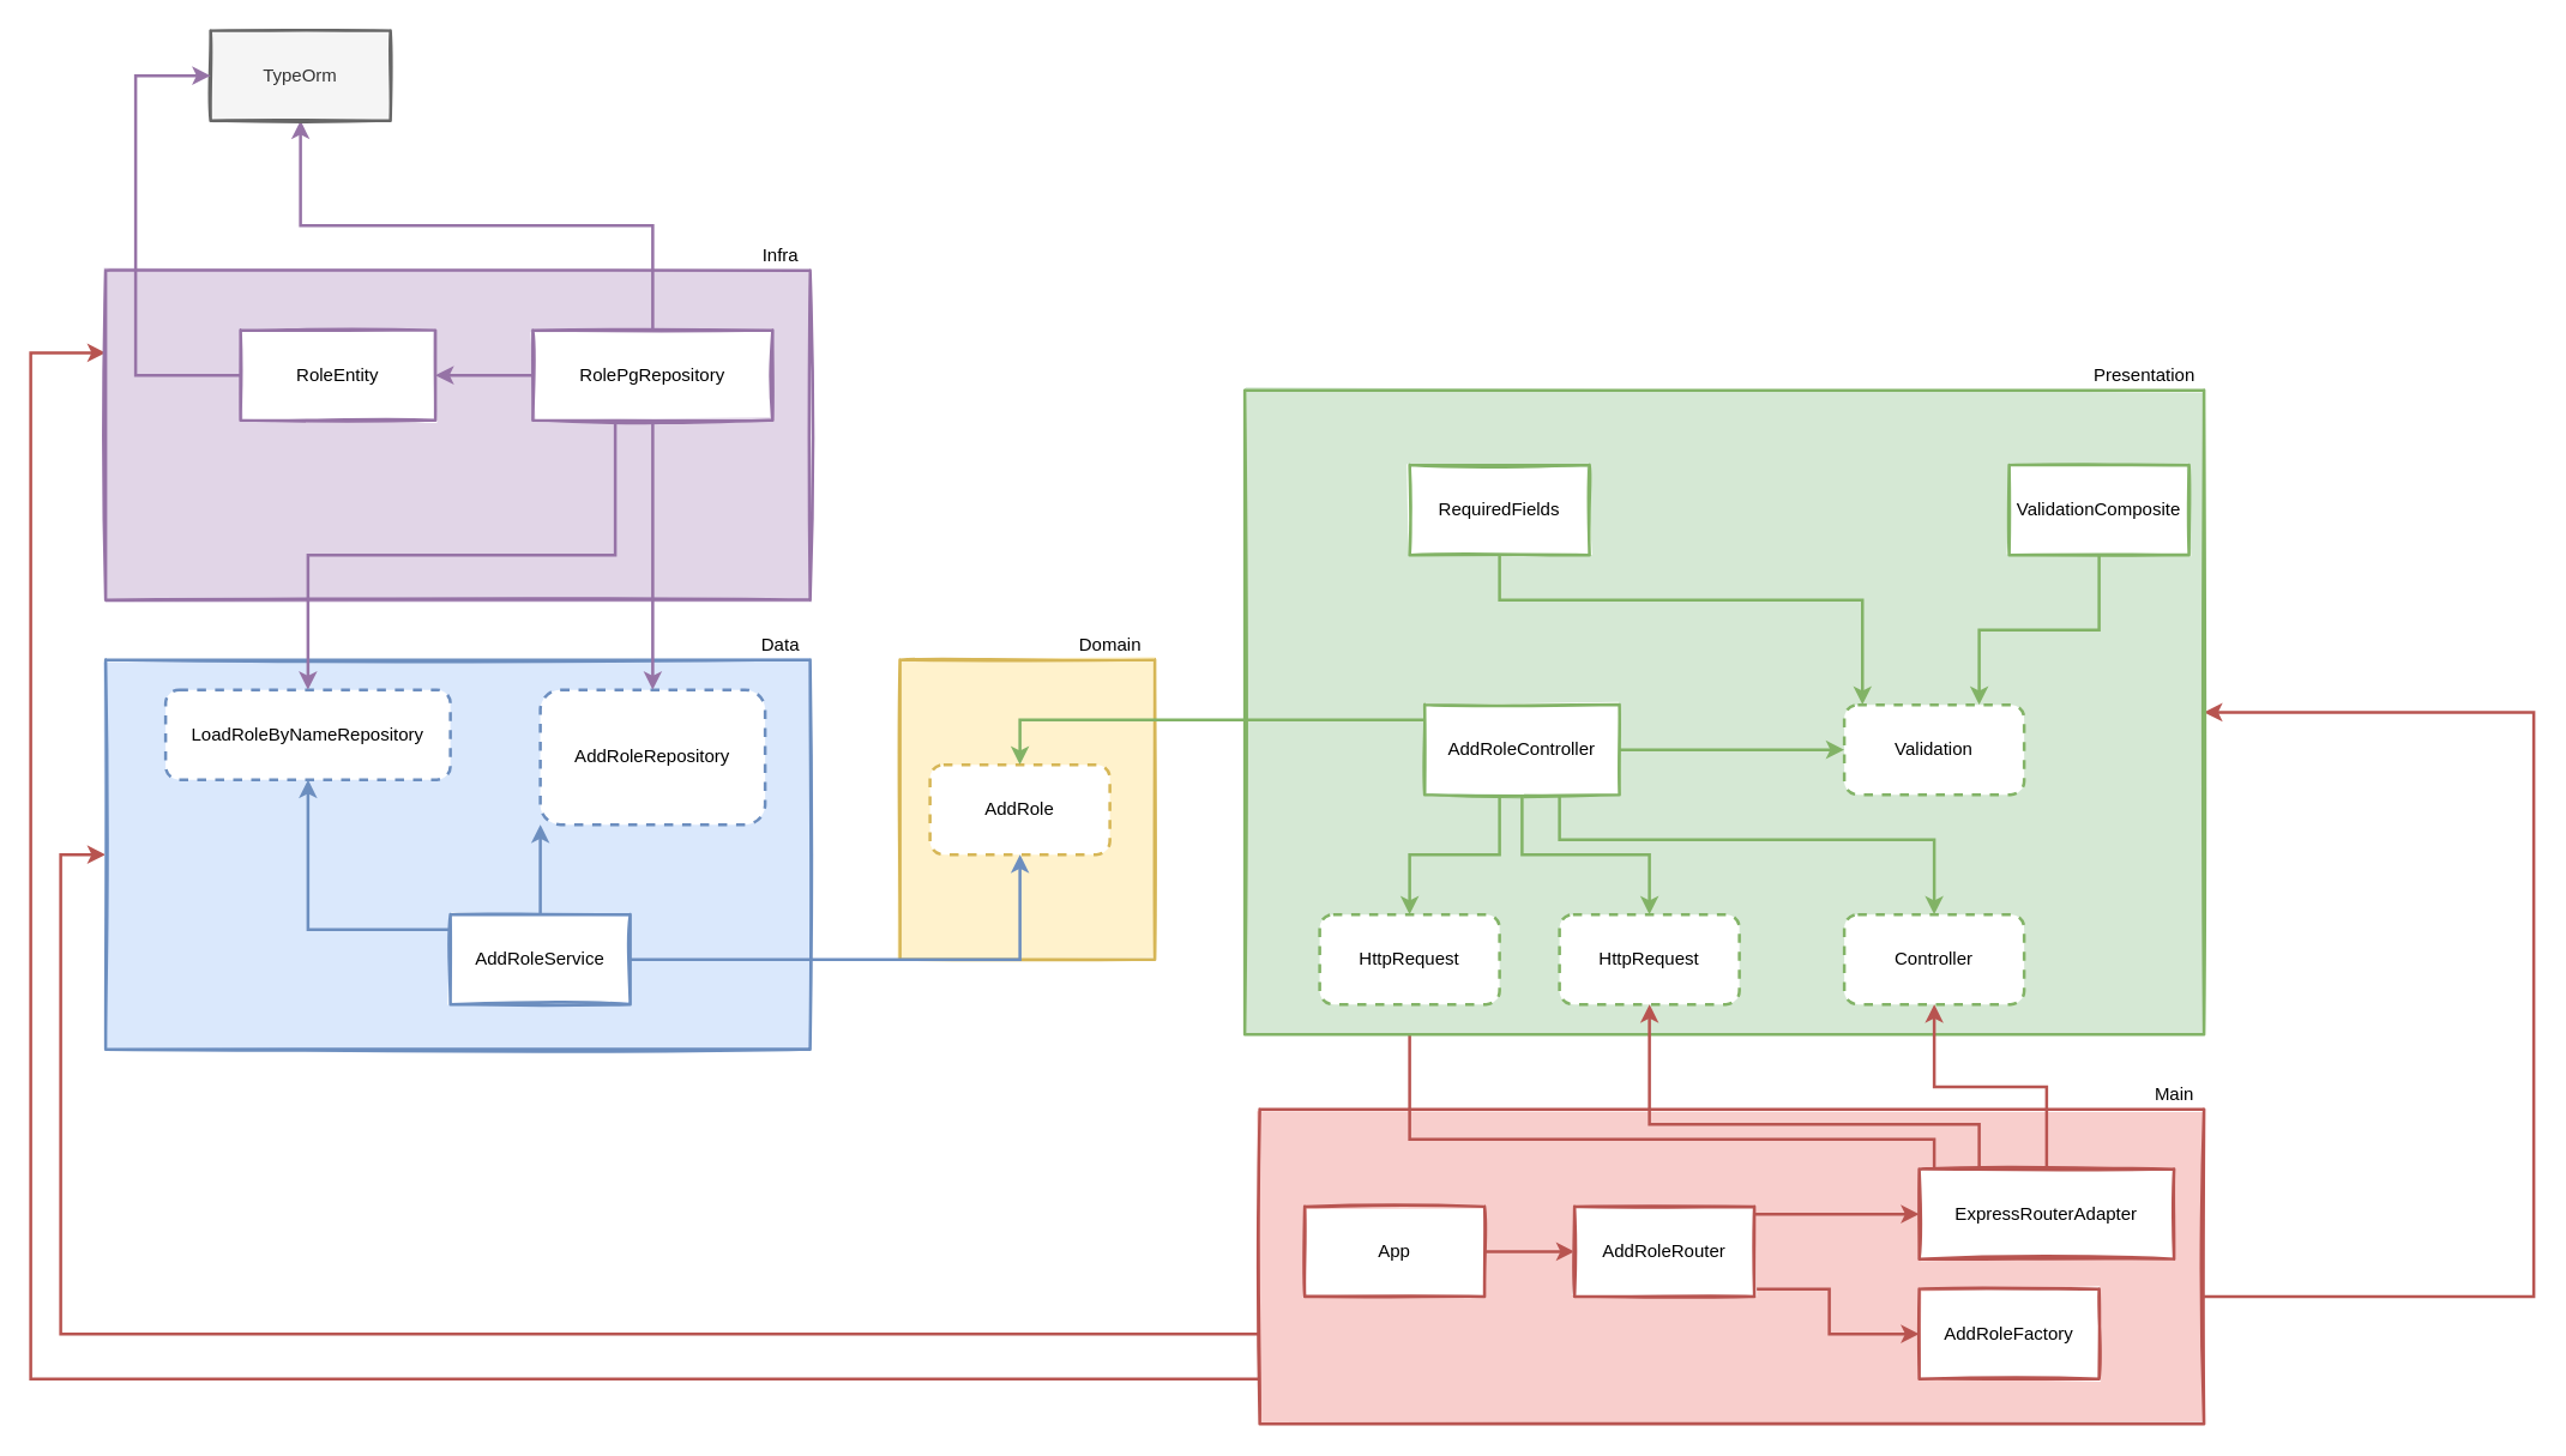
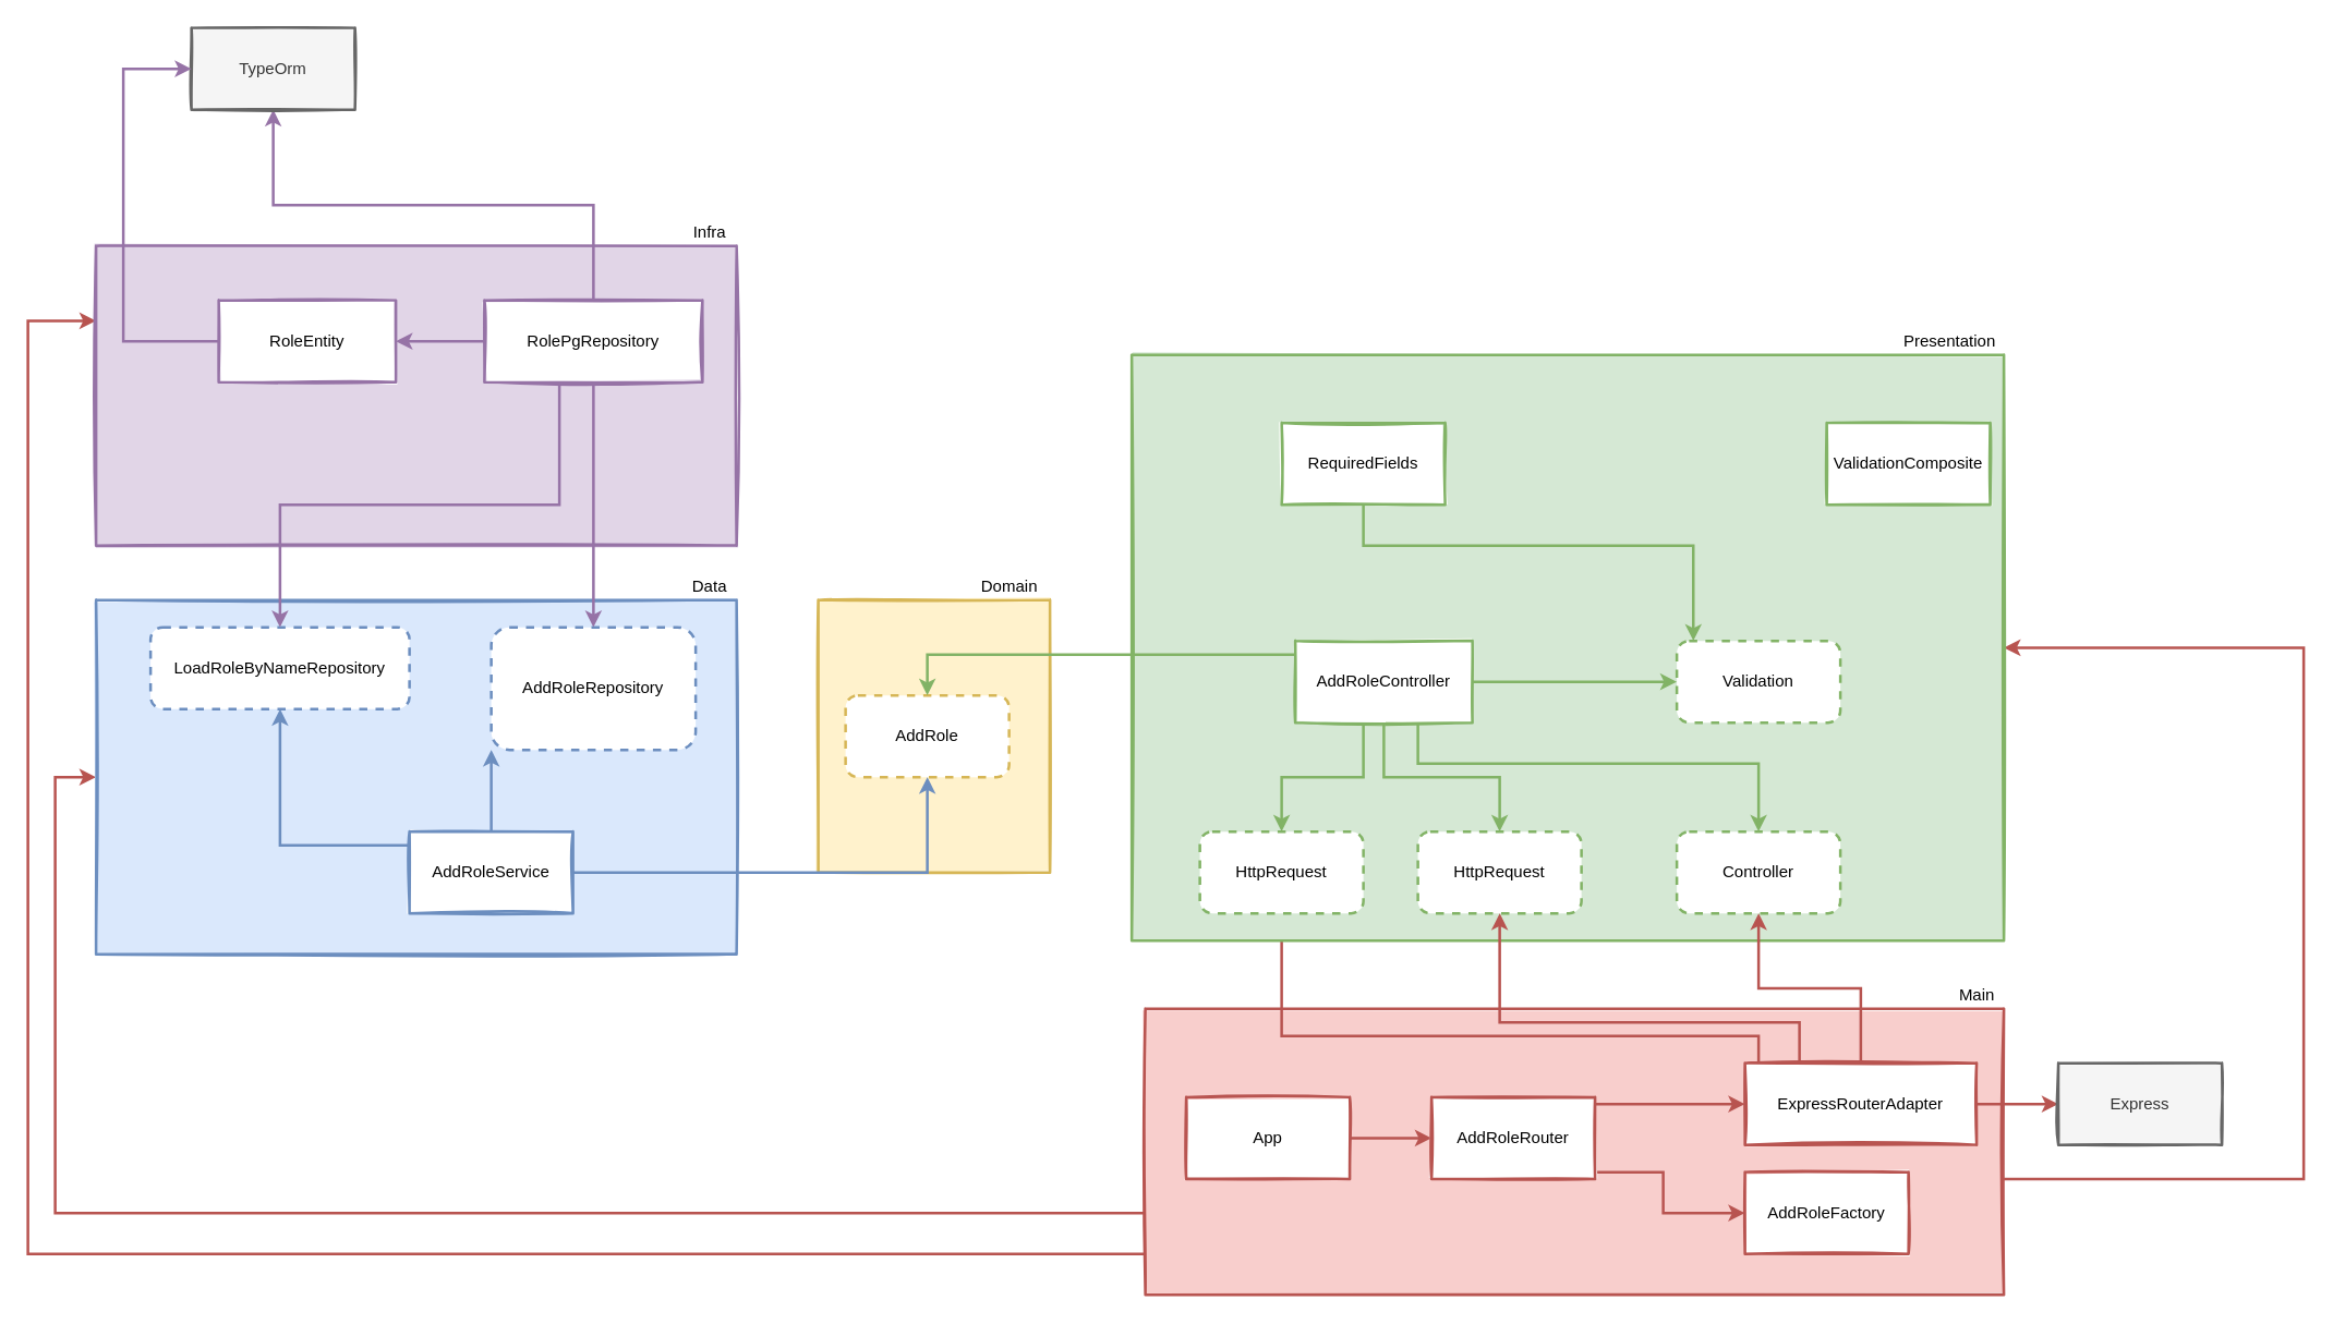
- <mxCell id="52" style="edgeStyle=orthogonalEdgeStyle;rounded=0;orthogonalLoop=1;jettySize=auto;html=1;entryX=0.75;entryY=0;entryDx=0;entryDy=0;strokeWidth=2;fillColor=#d5e8d4;strokeColor=#82b366;" parent="1" source="53" target="49" edge="1"><mxGeometry relative="1" as="geometry" /></mxCell>
+ <mxCell id="12" style="edgeStyle=orthogonalEdgeStyle;rounded=0;orthogonalLoop=1;jettySize=auto;html=1;entryX=0;entryY=0.5;entryDx=0;entryDy=0;strokeWidth=2;fillColor=#f8cecc;strokeColor=#b85450;" parent="1" source="13" target="27" edge="1"><mxGeometry relative="1" as="geometry" /></mxCell>
+ <mxCell id="27" value="Express" style="rounded=0;whiteSpace=wrap;html=1;sketch=1;strokeWidth=2;strokeColor=#666666;fillColor=#f5f5f5;shadow=0;glass=0;fontColor=#333333;fillStyle=solid;" parent="1" vertex="1"><mxGeometry x="1510" y="780" width="120" height="60" as="geometry" /></mxCell>
